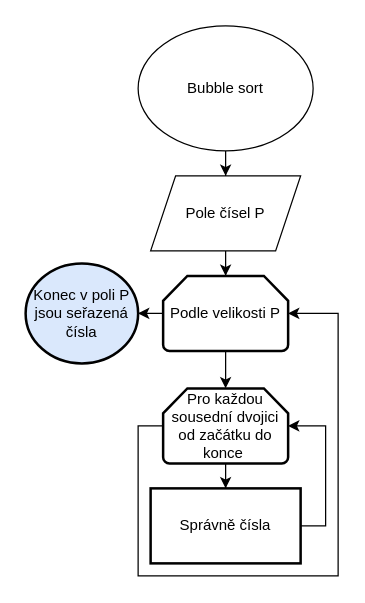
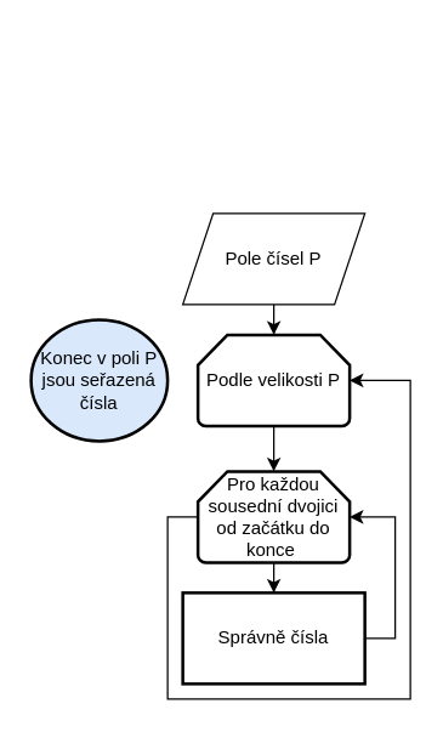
- <mxCell id="3" value="Bubble sort" style="ellipse;whiteSpace=wrap;html=1;" vertex="1" parent="1"><mxGeometry x="110" y="20" width="140" height="100" as="geometry" /></mxCell>
- <mxCell id="2" value="" style="edgeStyle=orthogonalEdgeStyle;rounded=0;orthogonalLoop=1;jettySize=auto;html=1;" edge="1" parent="1" source="3" target="5"><mxGeometry relative="1" as="geometry" /></mxCell>
- <mxCell id="7" value="" style="edgeStyle=orthogonalEdgeStyle;rounded=0;orthogonalLoop=1;jettySize=auto;html=1;" edge="1" parent="1" source="8" target="14"><mxGeometry relative="1" as="geometry" /></mxCell>
